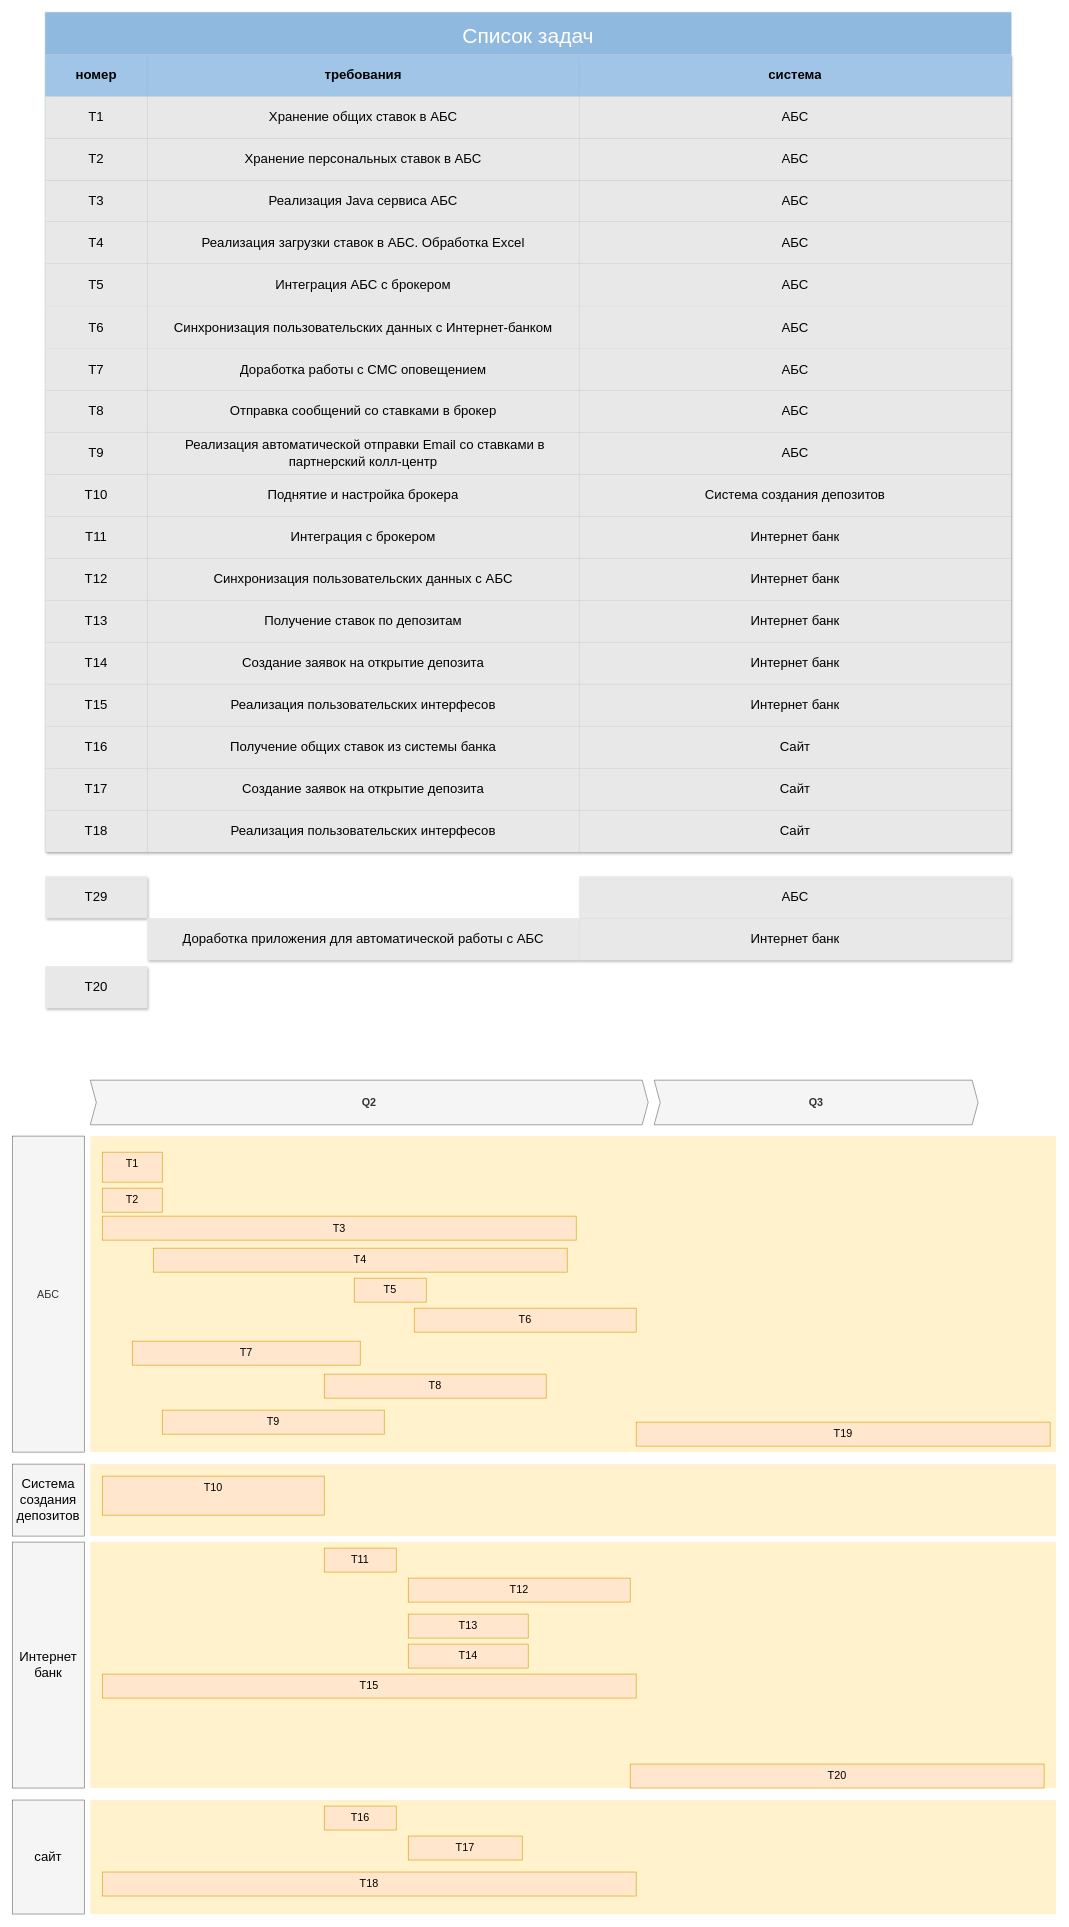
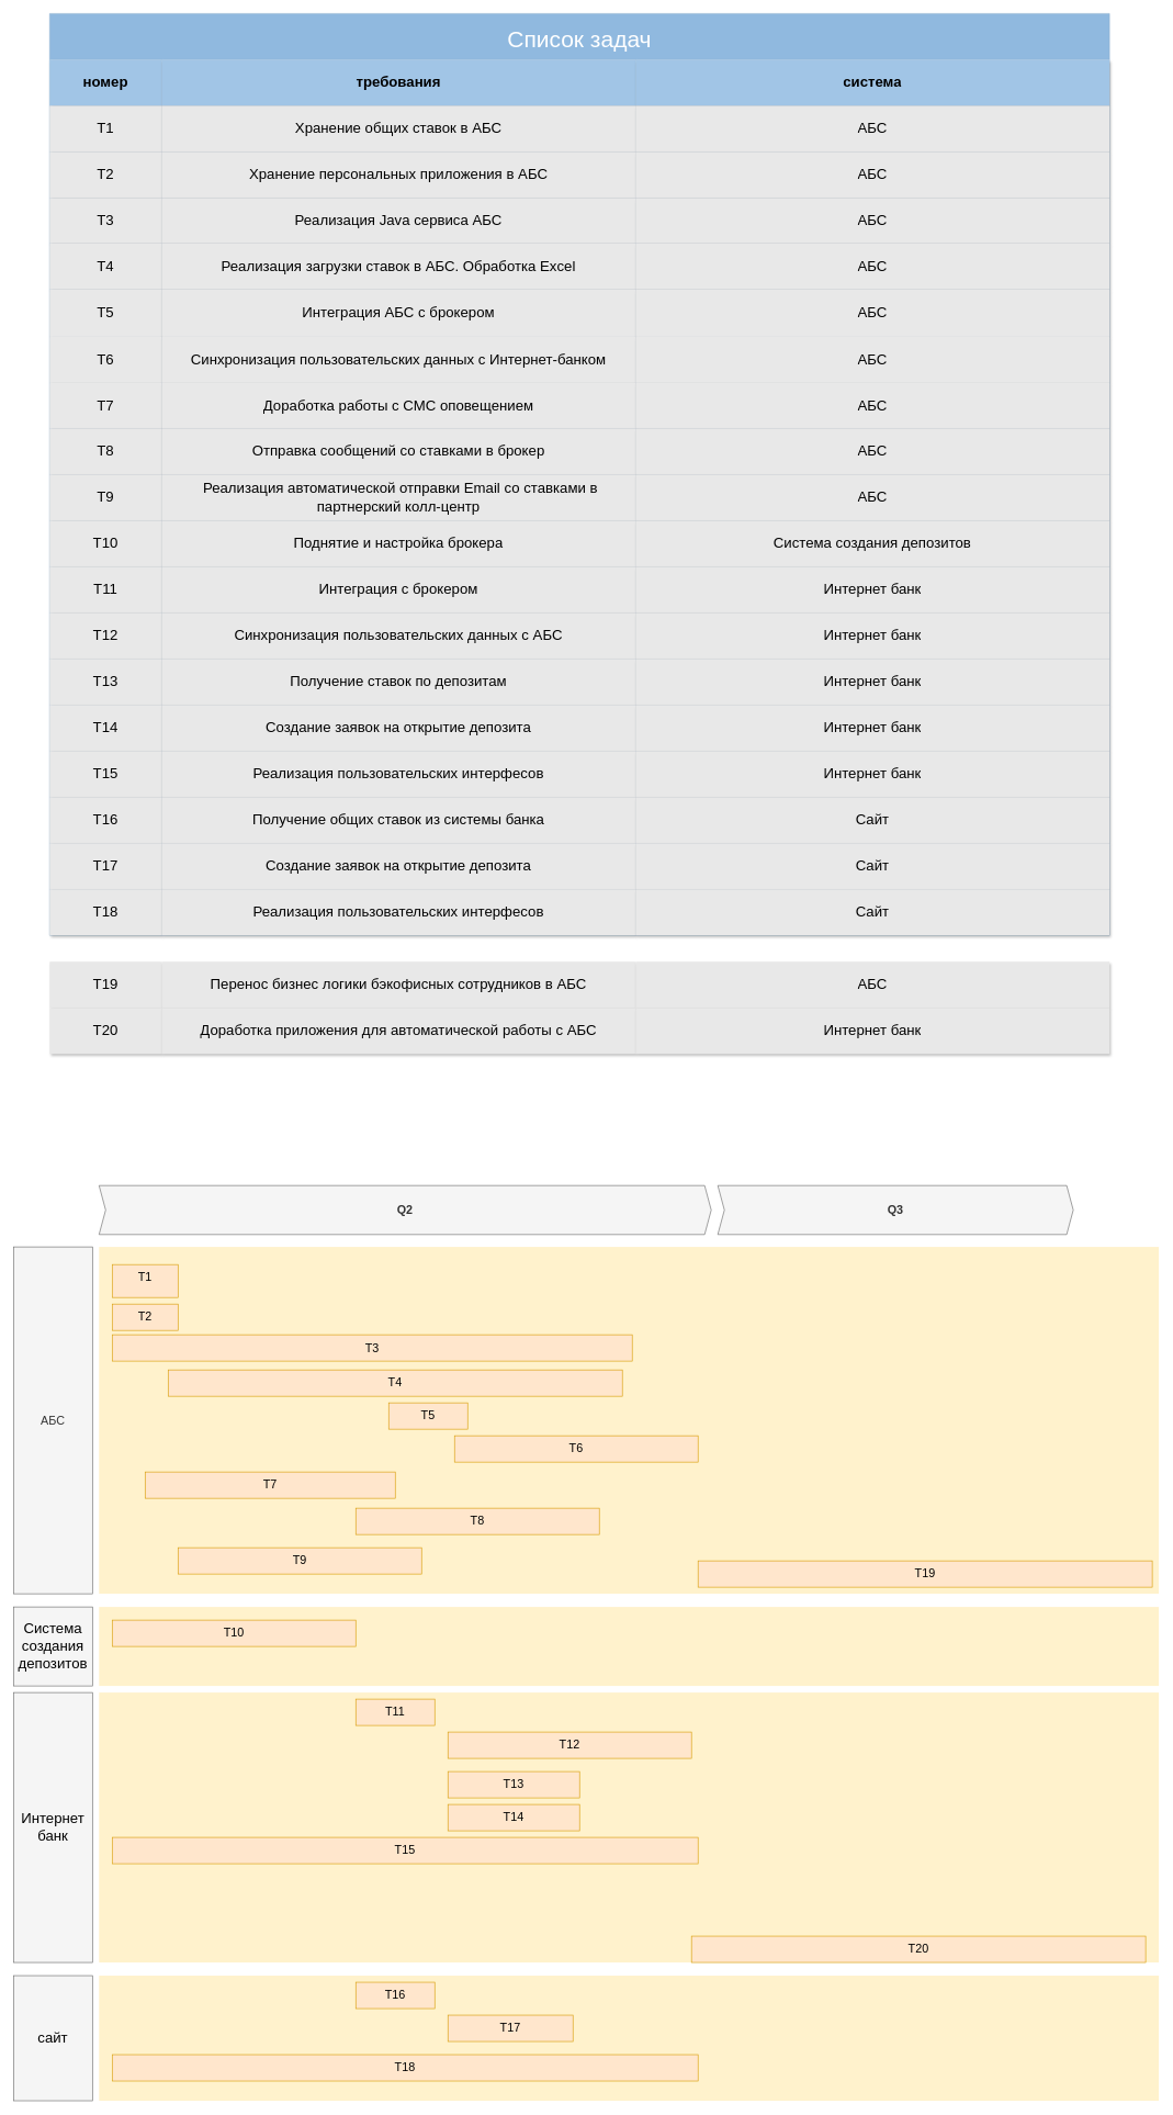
- <mxCell id="21" value="Хранение персональных ставок в АБС" style="shape=partialRectangle;html=1;whiteSpace=wrap;connectable=0;overflow=hidden;top=0;left=0;bottom=0;right=0;pointerEvents=1;strokeWidth=2;shadow=1;perimeterSpacing=2;fillColor=#E8E8E8;fontColor=#000000;strokeColor=#314354;fontSize=22;" vertex="1" parent="19"><mxGeometry x="170" width="720" height="70" as="geometry"><mxRectangle width="720" height="70" as="alternateBounds" /></mxGeometry></mxCell>
+ <mxCell id="21" value="Хранение персональных приложения в АБС" style="shape=partialRectangle;html=1;whiteSpace=wrap;connectable=0;overflow=hidden;top=0;left=0;bottom=0;right=0;pointerEvents=1;strokeWidth=2;shadow=1;perimeterSpacing=2;fillColor=#E8E8E8;fontColor=#000000;strokeColor=#314354;fontSize=22;" vertex="1" parent="19"><mxGeometry x="170" width="720" height="70" as="geometry"><mxRectangle width="720" height="70" as="alternateBounds" /></mxGeometry></mxCell>
- <mxCell id="107" value="Т29" style="shape=partialRectangle;html=1;whiteSpace=wrap;connectable=0;overflow=hidden;top=0;left=0;bottom=0;right=0;pointerEvents=1;strokeWidth=2;shadow=1;perimeterSpacing=2;fillColor=#E8E8E8;fontColor=#000000;strokeColor=#314354;fontSize=22;" vertex="1" parent="1"><mxGeometry x="75" y="1460" width="170" height="70" as="geometry"><mxRectangle width="170" height="70" as="alternateBounds" /></mxGeometry></mxCell>
+ <mxCell id="107" value="Т19" style="shape=partialRectangle;html=1;whiteSpace=wrap;connectable=0;overflow=hidden;top=0;left=0;bottom=0;right=0;pointerEvents=1;strokeWidth=2;shadow=1;perimeterSpacing=2;fillColor=#E8E8E8;fontColor=#000000;strokeColor=#314354;fontSize=22;" vertex="1" parent="1"><mxGeometry x="75" y="1460" width="170" height="70" as="geometry"><mxRectangle width="170" height="70" as="alternateBounds" /></mxGeometry></mxCell>
+ <mxCell id="108" value="Перенос бизнес логики бэкофисных сотрудников в АБС" style="shape=partialRectangle;html=1;whiteSpace=wrap;connectable=0;overflow=hidden;top=0;left=0;bottom=0;right=0;pointerEvents=1;strokeWidth=2;shadow=1;perimeterSpacing=2;fillColor=#E8E8E8;fontColor=#000000;strokeColor=#314354;fontSize=22;" vertex="1" parent="1"><mxGeometry x="245" y="1460" width="720" height="70" as="geometry"><mxRectangle width="720" height="70" as="alternateBounds" /></mxGeometry></mxCell>
- <mxCell id="110" value="Т20" style="shape=partialRectangle;html=1;whiteSpace=wrap;connectable=0;overflow=hidden;top=0;left=0;bottom=0;right=0;pointerEvents=1;strokeWidth=2;shadow=1;perimeterSpacing=2;fillColor=#E8E8E8;fontColor=#000000;strokeColor=#314354;fontSize=22;" vertex="1" parent="1"><mxGeometry x="75" y="1610" width="170" height="70" as="geometry"><mxRectangle width="170" height="70" as="alternateBounds" /></mxGeometry></mxCell>
+ <mxCell id="110" value="Т20" style="shape=partialRectangle;html=1;whiteSpace=wrap;connectable=0;overflow=hidden;top=0;left=0;bottom=0;right=0;pointerEvents=1;strokeWidth=2;shadow=1;perimeterSpacing=2;fillColor=#E8E8E8;fontColor=#000000;strokeColor=#314354;fontSize=22;" vertex="1" parent="1"><mxGeometry x="75" y="1530" width="170" height="70" as="geometry"><mxRectangle width="170" height="70" as="alternateBounds" /></mxGeometry></mxCell>
- <mxCell id="9" value="Т10" style="shape=rect;fillColor=#ffe6cc;strokeColor=#d79b00;fontSize=18;html=1;whiteSpace=wrap;align=center;verticalAlign=top;spacing=5;rounded=0;" vertex="1" parent="1"><mxGeometry x="170" y="2460" width="370" height="65" as="geometry" /></mxCell>
+ <mxCell id="9" value="Т10" style="shape=rect;fillColor=#ffe6cc;strokeColor=#d79b00;fontSize=18;html=1;whiteSpace=wrap;align=center;verticalAlign=top;spacing=5;rounded=0;" vertex="1" parent="1"><mxGeometry x="170" y="2460" width="370" height="40" as="geometry" /></mxCell>
